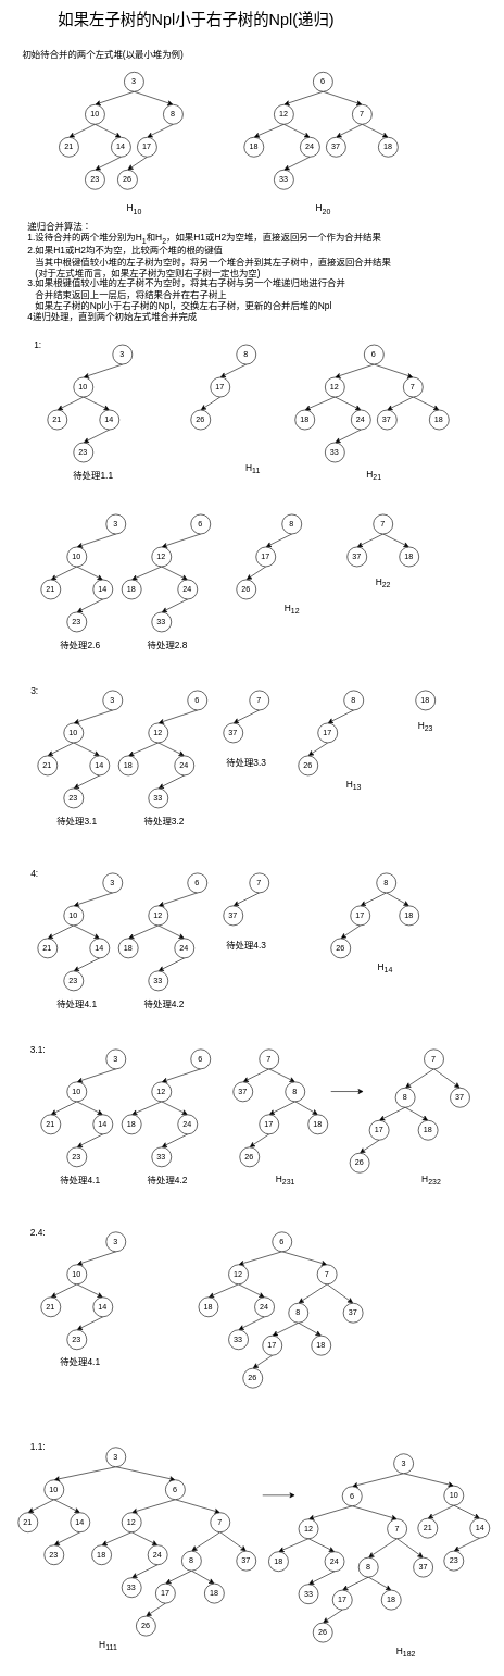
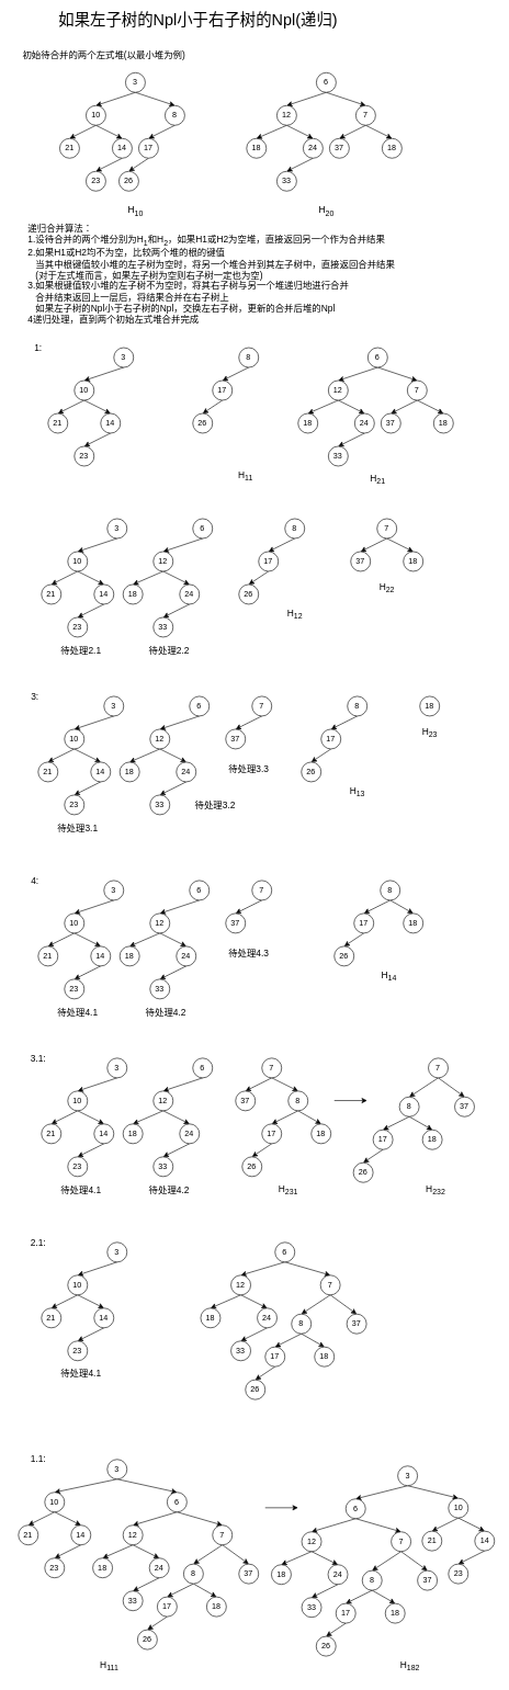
- <mxCell id="67" value="H&lt;sub&gt;11&lt;/sub&gt;" style="text;html=1;align=center;verticalAlign=middle;resizable=0;points=[];autosize=1;strokeColor=none;fillColor=none;fontSize=14;" parent="1" vertex="1"><mxGeometry x="367.25" y="703" width="40" height="30" as="geometry" /></mxCell>
+ <mxCell id="67" value="H&lt;sub&gt;11&lt;/sub&gt;" style="text;html=1;align=center;verticalAlign=middle;resizable=0;points=[];autosize=1;strokeColor=none;fillColor=none;fontSize=14;" parent="1" vertex="1"><mxGeometry x="352.25" y="708" width="40" height="30" as="geometry" /></mxCell>
- <mxCell id="66" value="待处理1.1" style="text;html=1;align=center;verticalAlign=middle;resizable=0;points=[];autosize=1;strokeColor=none;fillColor=none;fontSize=14;" parent="1" vertex="1"><mxGeometry x="102.25" y="718" width="80" height="20" as="geometry" /></mxCell>
- <mxCell id="79" value="待处理2.6" style="text;html=1;align=center;verticalAlign=middle;resizable=0;points=[];autosize=1;strokeColor=none;fillColor=none;fontSize=14;" parent="1" vertex="1"><mxGeometry x="82.25" y="978" width="80" height="20" as="geometry" /></mxCell>
+ <mxCell id="79" value="待处理2.1" style="text;html=1;align=center;verticalAlign=middle;resizable=0;points=[];autosize=1;strokeColor=none;fillColor=none;fontSize=14;" parent="1" vertex="1"><mxGeometry x="82.25" y="978" width="80" height="20" as="geometry" /></mxCell>
- <mxCell id="89" value="待处理2.8" style="text;html=1;align=center;verticalAlign=middle;resizable=0;points=[];autosize=1;strokeColor=none;fillColor=none;fontSize=14;" parent="1" vertex="1"><mxGeometry x="216.25" y="978" width="80" height="20" as="geometry" /></mxCell>
+ <mxCell id="89" value="待处理2.2" style="text;html=1;align=center;verticalAlign=middle;resizable=0;points=[];autosize=1;strokeColor=none;fillColor=none;fontSize=14;" parent="1" vertex="1"><mxGeometry x="216.25" y="978" width="80" height="20" as="geometry" /></mxCell>
- <mxCell id="122" value="待处理3.2" style="text;html=1;align=center;verticalAlign=middle;resizable=0;points=[];autosize=1;strokeColor=none;fillColor=none;fontSize=14;" parent="1" vertex="1"><mxGeometry x="211.25" y="1248" width="80" height="20" as="geometry" /></mxCell>
+ <mxCell id="122" value="待处理3.2" style="text;html=1;align=center;verticalAlign=middle;resizable=0;points=[];autosize=1;strokeColor=none;fillColor=none;fontSize=14;" parent="1" vertex="1"><mxGeometry x="286.25" y="1213" width="80" height="20" as="geometry" /></mxCell>
- <mxCell id="214" value="2.4:" style="text;html=1;align=center;verticalAlign=middle;resizable=0;points=[];autosize=1;strokeColor=none;fillColor=none;fontSize=14;" parent="1" vertex="1"><mxGeometry x="37.25" y="1878" width="40" height="20" as="geometry" /></mxCell>
+ <mxCell id="214" value="2.1:" style="text;html=1;align=center;verticalAlign=middle;resizable=0;points=[];autosize=1;strokeColor=none;fillColor=none;fontSize=14;" parent="1" vertex="1"><mxGeometry x="37.25" y="1878" width="40" height="20" as="geometry" /></mxCell>
- <mxCell id="278" value="H&lt;sub&gt;111&lt;/sub&gt;" style="text;html=1;align=center;verticalAlign=middle;resizable=0;points=[];autosize=1;strokeColor=none;fillColor=none;fontSize=14;" parent="1" vertex="1"><mxGeometry x="145.25" y="2507" width="40" height="30" as="geometry" /></mxCell>
+ <mxCell id="278" value="H&lt;sub&gt;111&lt;/sub&gt;" style="text;html=1;align=center;verticalAlign=middle;resizable=0;points=[];autosize=1;strokeColor=none;fillColor=none;fontSize=14;" parent="1" vertex="1"><mxGeometry x="145.25" y="2517" width="40" height="30" as="geometry" /></mxCell>
